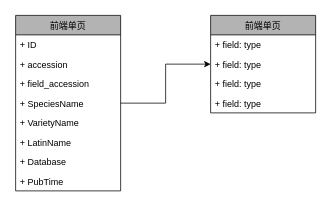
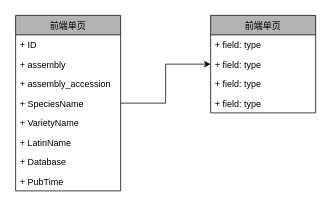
- <mxCell id="5" value="+ accession" style="text;strokeColor=none;fillColor=none;align=left;verticalAlign=top;spacingLeft=4;spacingRight=4;overflow=hidden;rotatable=0;points=[[0,0.5],[1,0.5]];portConstraint=eastwest;" vertex="1" parent="3"><mxGeometry y="52" width="140" height="26" as="geometry" /></mxCell>
+ <mxCell id="5" value="+ assembly" style="text;strokeColor=none;fillColor=none;align=left;verticalAlign=top;spacingLeft=4;spacingRight=4;overflow=hidden;rotatable=0;points=[[0,0.5],[1,0.5]];portConstraint=eastwest;" vertex="1" parent="3"><mxGeometry y="52" width="140" height="26" as="geometry" /></mxCell>
- <mxCell id="6" value="+ field_accession" style="text;strokeColor=none;fillColor=none;align=left;verticalAlign=top;spacingLeft=4;spacingRight=4;overflow=hidden;rotatable=0;points=[[0,0.5],[1,0.5]];portConstraint=eastwest;" vertex="1" parent="3"><mxGeometry y="78" width="140" height="26" as="geometry" /></mxCell>
+ <mxCell id="6" value="+ assembly_accession" style="text;strokeColor=none;fillColor=none;align=left;verticalAlign=top;spacingLeft=4;spacingRight=4;overflow=hidden;rotatable=0;points=[[0,0.5],[1,0.5]];portConstraint=eastwest;" vertex="1" parent="3"><mxGeometry y="78" width="140" height="26" as="geometry" /></mxCell>
